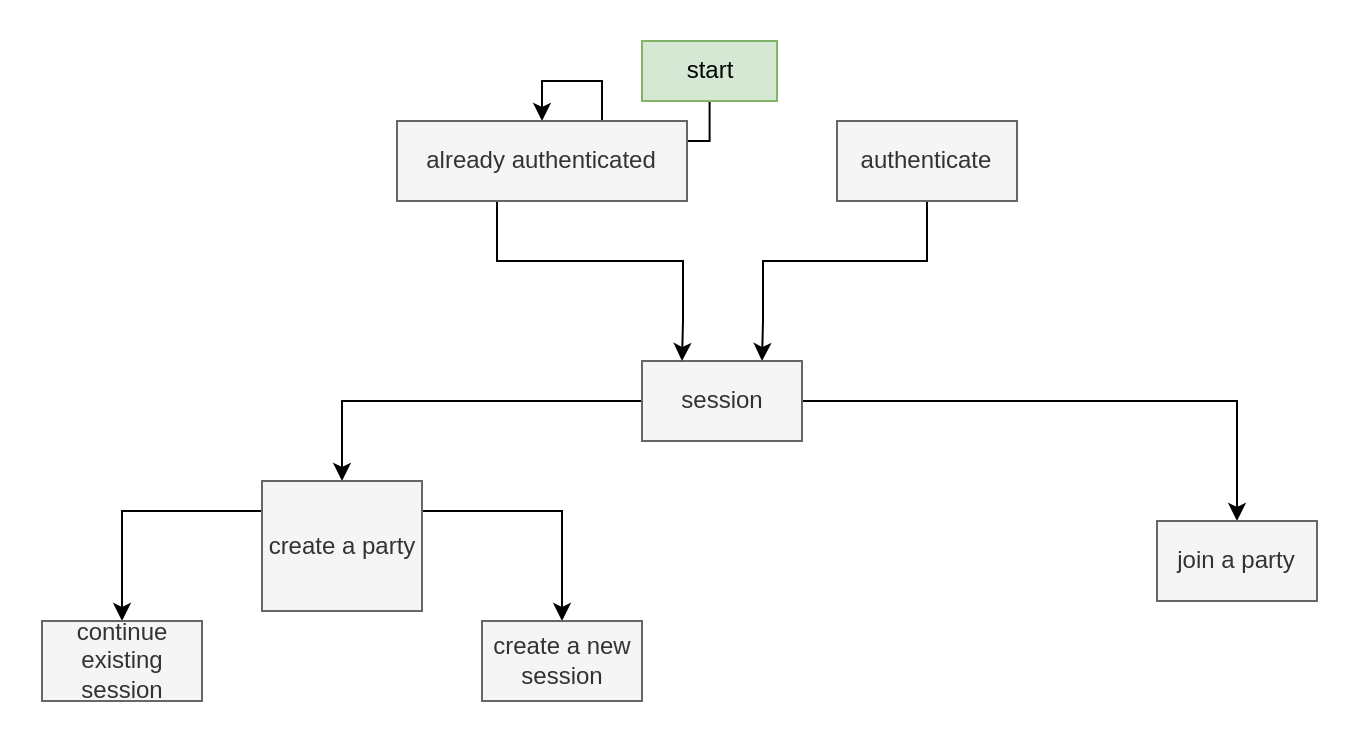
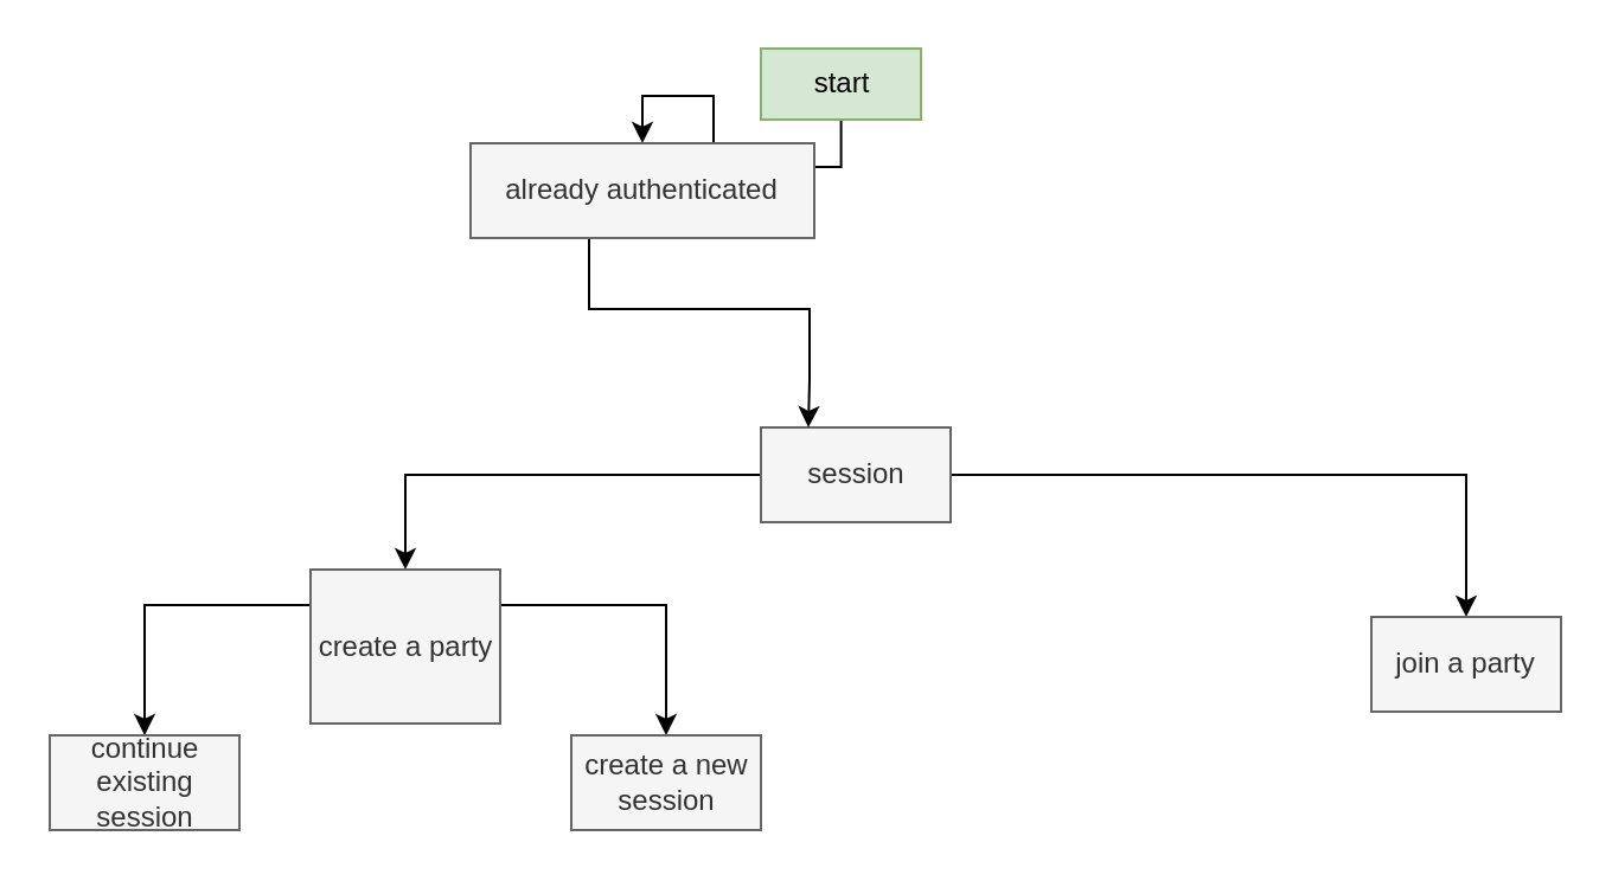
- <mxCell id="5" value="authenticate" style="text;html=1;align=center;verticalAlign=middle;whiteSpace=wrap;rounded=0;fillColor=#f5f5f5;strokeColor=#666666;fontColor=#333333;" vertex="1" parent="1"><mxGeometry x="418" y="60" width="90" height="40" as="geometry" /></mxCell>
- <mxCell id="4" value="" style="edgeStyle=orthogonalEdgeStyle;rounded=0;orthogonalLoop=1;jettySize=auto;html=1;exitX=0;exitY=0.5;exitDx=0;exitDy=0;entryX=0.75;entryY=0;entryDx=0;entryDy=0;" edge="1" parent="1" source="5" target="8"><mxGeometry relative="1" as="geometry"><Array as="points"><mxPoint x="463" y="80" /><mxPoint x="463" y="130" /><mxPoint x="381" y="130" /><mxPoint x="381" y="160" /></Array></mxGeometry></mxCell>
